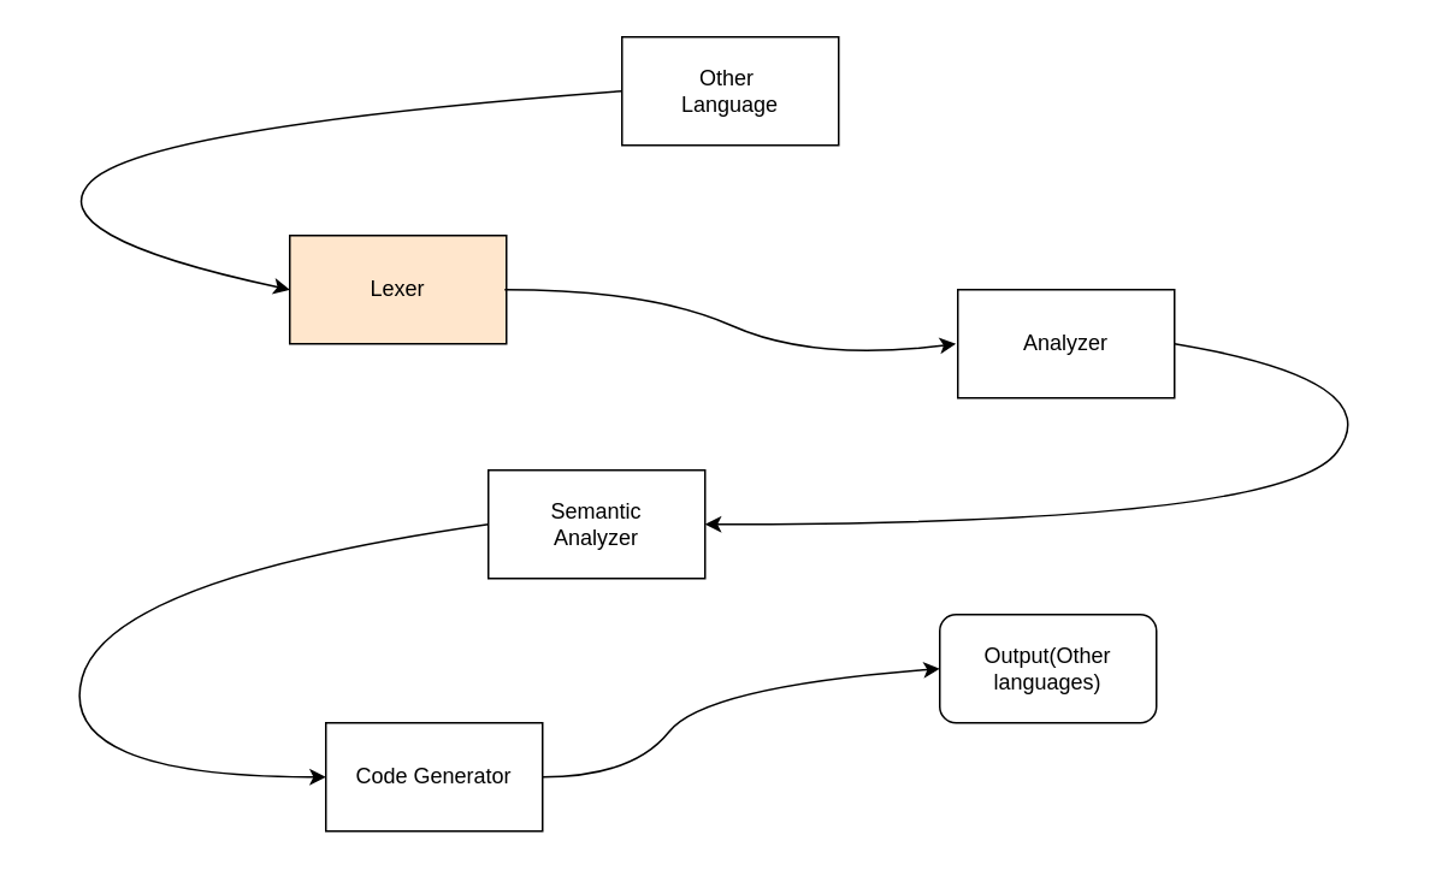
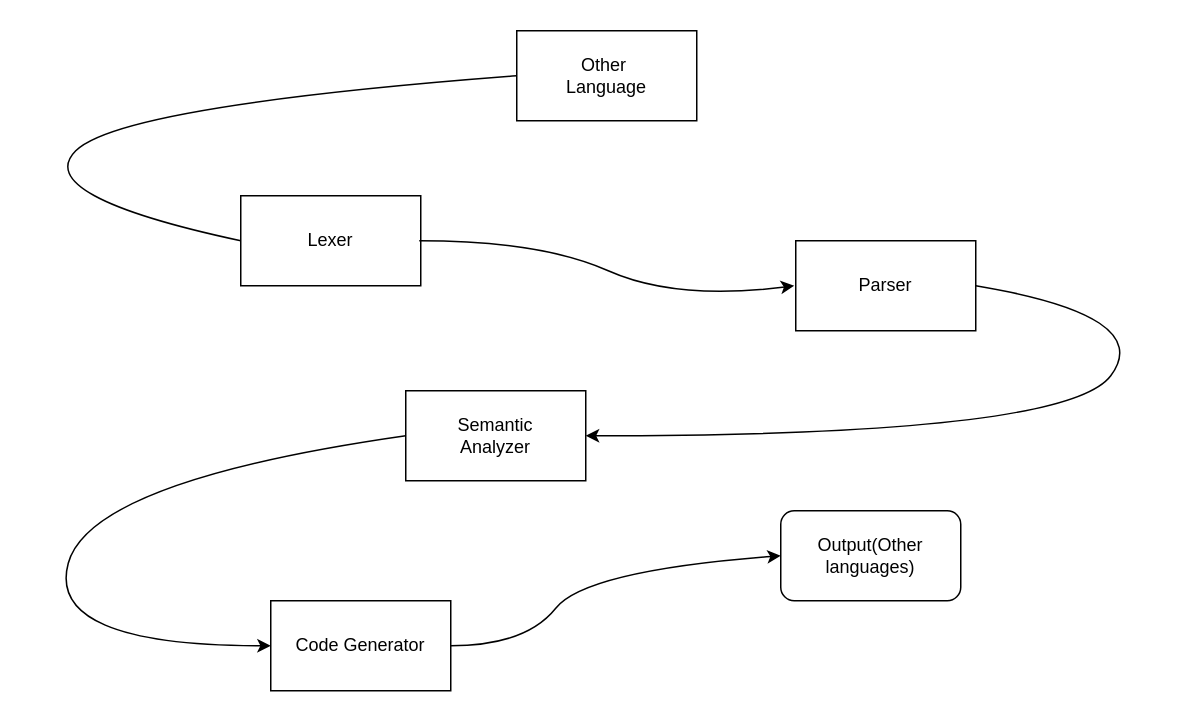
- <mxCell id="8" value="" style="curved=1;endArrow=classic;html=1;rounded=0;exitX=0;exitY=0.5;exitDx=0;exitDy=0;entryX=0;entryY=0.5;entryDx=0;entryDy=0;" edge="1" parent="1" source="2" target="3"><mxGeometry width="50" height="50" relative="1" as="geometry"><mxPoint x="380" y="270" as="sourcePoint" /><mxPoint x="430" y="220" as="targetPoint" /><Array as="points"><mxPoint x="80" y="70" /><mxPoint x="20" y="130" /></Array></mxGeometry></mxCell>
+ <mxCell id="8" value="" style="curved=1;endArrow=none;html=1;rounded=0;exitX=0;exitY=0.5;exitDx=0;exitDy=0;entryX=0;entryY=0.5;entryDx=0;entryDy=0;" edge="1" parent="1" source="2" target="3"><mxGeometry width="50" height="50" relative="1" as="geometry"><mxPoint x="380" y="270" as="sourcePoint" /><mxPoint x="430" y="220" as="targetPoint" /><Array as="points"><mxPoint x="80" y="70" /><mxPoint x="20" y="130" /></Array></mxGeometry></mxCell>
- <mxCell id="3" value="Lexer" style="rounded=0;whiteSpace=wrap;html=1;fillColor=#ffe6cc;" vertex="1" parent="1"><mxGeometry x="160" y="130" width="120" height="60" as="geometry" /></mxCell>
+ <mxCell id="3" value="Lexer" style="rounded=0;whiteSpace=wrap;html=1;" vertex="1" parent="1"><mxGeometry x="160" y="130" width="120" height="60" as="geometry" /></mxCell>
- <mxCell id="5" value="Analyzer" style="rounded=0;whiteSpace=wrap;html=1;" vertex="1" parent="1"><mxGeometry x="530" y="160" width="120" height="60" as="geometry" /></mxCell>
+ <mxCell id="5" value="Parser" style="rounded=0;whiteSpace=wrap;html=1;" vertex="1" parent="1"><mxGeometry x="530" y="160" width="120" height="60" as="geometry" /></mxCell>
